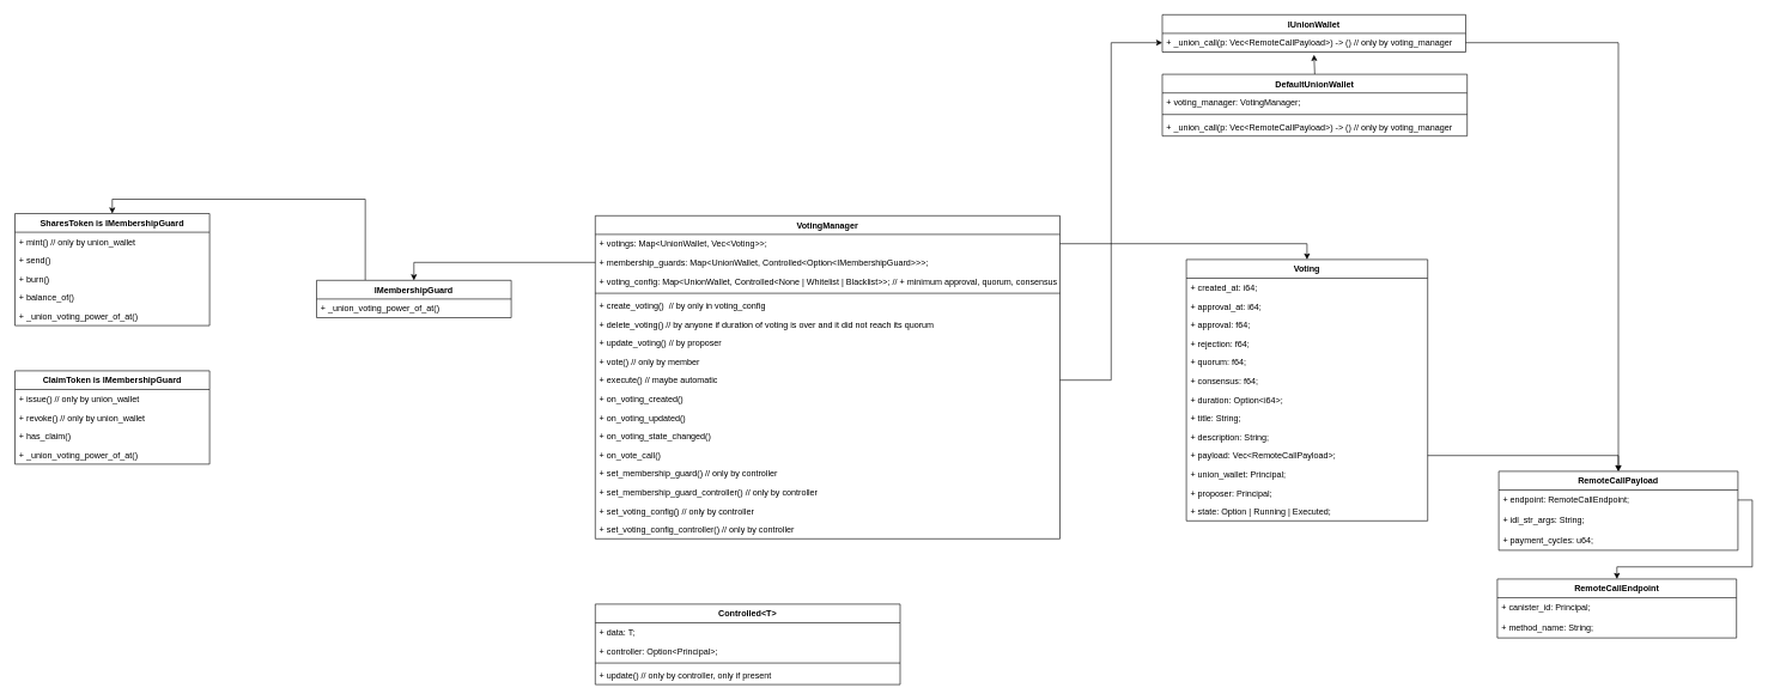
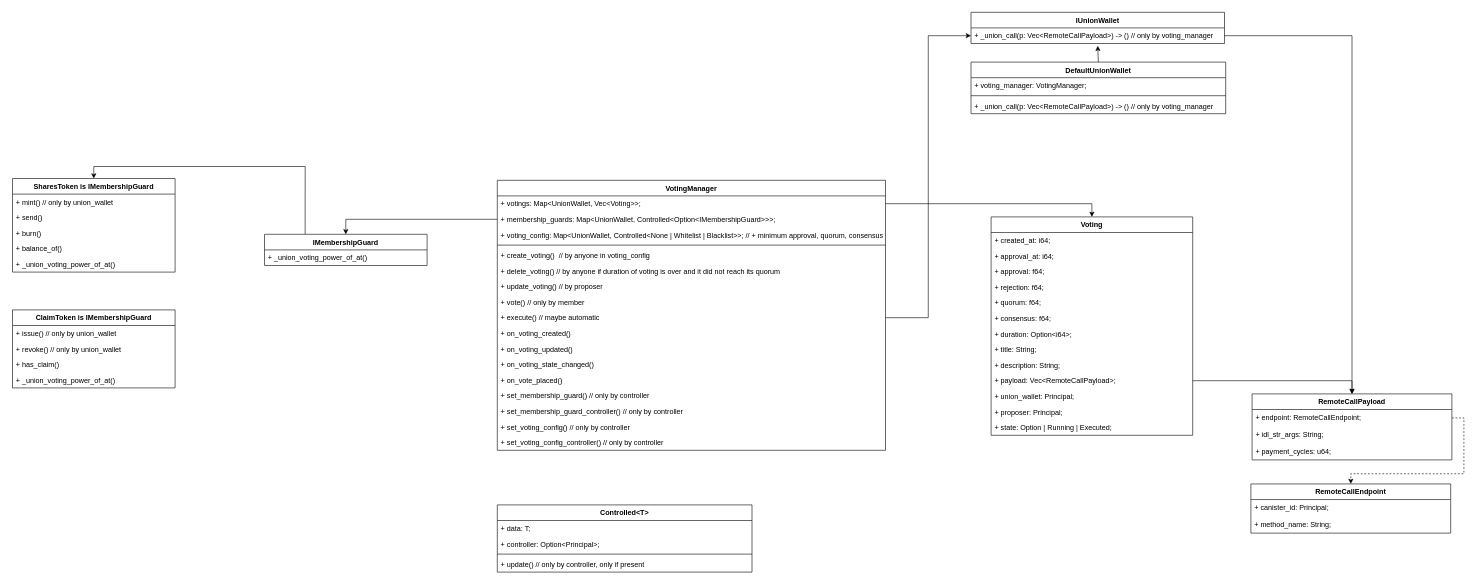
- <mxCell id="26" value="+ create_voting()  // by only in voting_config" style="text;strokeColor=none;fillColor=none;align=left;verticalAlign=top;spacingLeft=4;spacingRight=4;overflow=hidden;rotatable=0;points=[[0,0.5],[1,0.5]];portConstraint=eastwest;" vertex="1" parent="21"><mxGeometry y="112" width="647" height="26" as="geometry" /></mxCell>
+ <mxCell id="26" value="+ create_voting()  // by anyone in voting_config" style="text;strokeColor=none;fillColor=none;align=left;verticalAlign=top;spacingLeft=4;spacingRight=4;overflow=hidden;rotatable=0;points=[[0,0.5],[1,0.5]];portConstraint=eastwest;" vertex="1" parent="21"><mxGeometry y="112" width="647" height="26" as="geometry" /></mxCell>
- <mxCell id="34" value="+ on_vote_call()" style="text;strokeColor=none;fillColor=none;align=left;verticalAlign=top;spacingLeft=4;spacingRight=4;overflow=hidden;rotatable=0;points=[[0,0.5],[1,0.5]];portConstraint=eastwest;" vertex="1" parent="21"><mxGeometry y="320" width="647" height="26" as="geometry" /></mxCell>
+ <mxCell id="34" value="+ on_vote_placed()" style="text;strokeColor=none;fillColor=none;align=left;verticalAlign=top;spacingLeft=4;spacingRight=4;overflow=hidden;rotatable=0;points=[[0,0.5],[1,0.5]];portConstraint=eastwest;" vertex="1" parent="21"><mxGeometry y="320" width="647" height="26" as="geometry" /></mxCell>
- <mxCell id="48" style="edgeStyle=orthogonalEdgeStyle;rounded=0;orthogonalLoop=1;jettySize=auto;html=1;exitX=1;exitY=0.5;exitDx=0;exitDy=0;entryX=0.5;entryY=0;entryDx=0;entryDy=0;startArrow=none;startFill=0;endArrow=classic;endFill=1;" edge="1" parent="1" source="43" target="39"><mxGeometry relative="1" as="geometry"><Array as="points"><mxPoint x="2439" y="696.06" /><mxPoint x="2439" y="789.06" /><mxPoint x="2250" y="789.06" /></Array></mxGeometry></mxCell>
+ <mxCell id="48" style="edgeStyle=orthogonalEdgeStyle;rounded=0;orthogonalLoop=1;jettySize=auto;html=1;exitX=1;exitY=0.5;exitDx=0;exitDy=0;entryX=0.5;entryY=0;entryDx=0;entryDy=0;startArrow=none;startFill=0;endArrow=classic;endFill=1;dashed=1;" edge="1" parent="1" source="43" target="39"><mxGeometry relative="1" as="geometry"><Array as="points"><mxPoint x="2439" y="696.06" /><mxPoint x="2439" y="789.06" /><mxPoint x="2250" y="789.06" /></Array></mxGeometry></mxCell>
